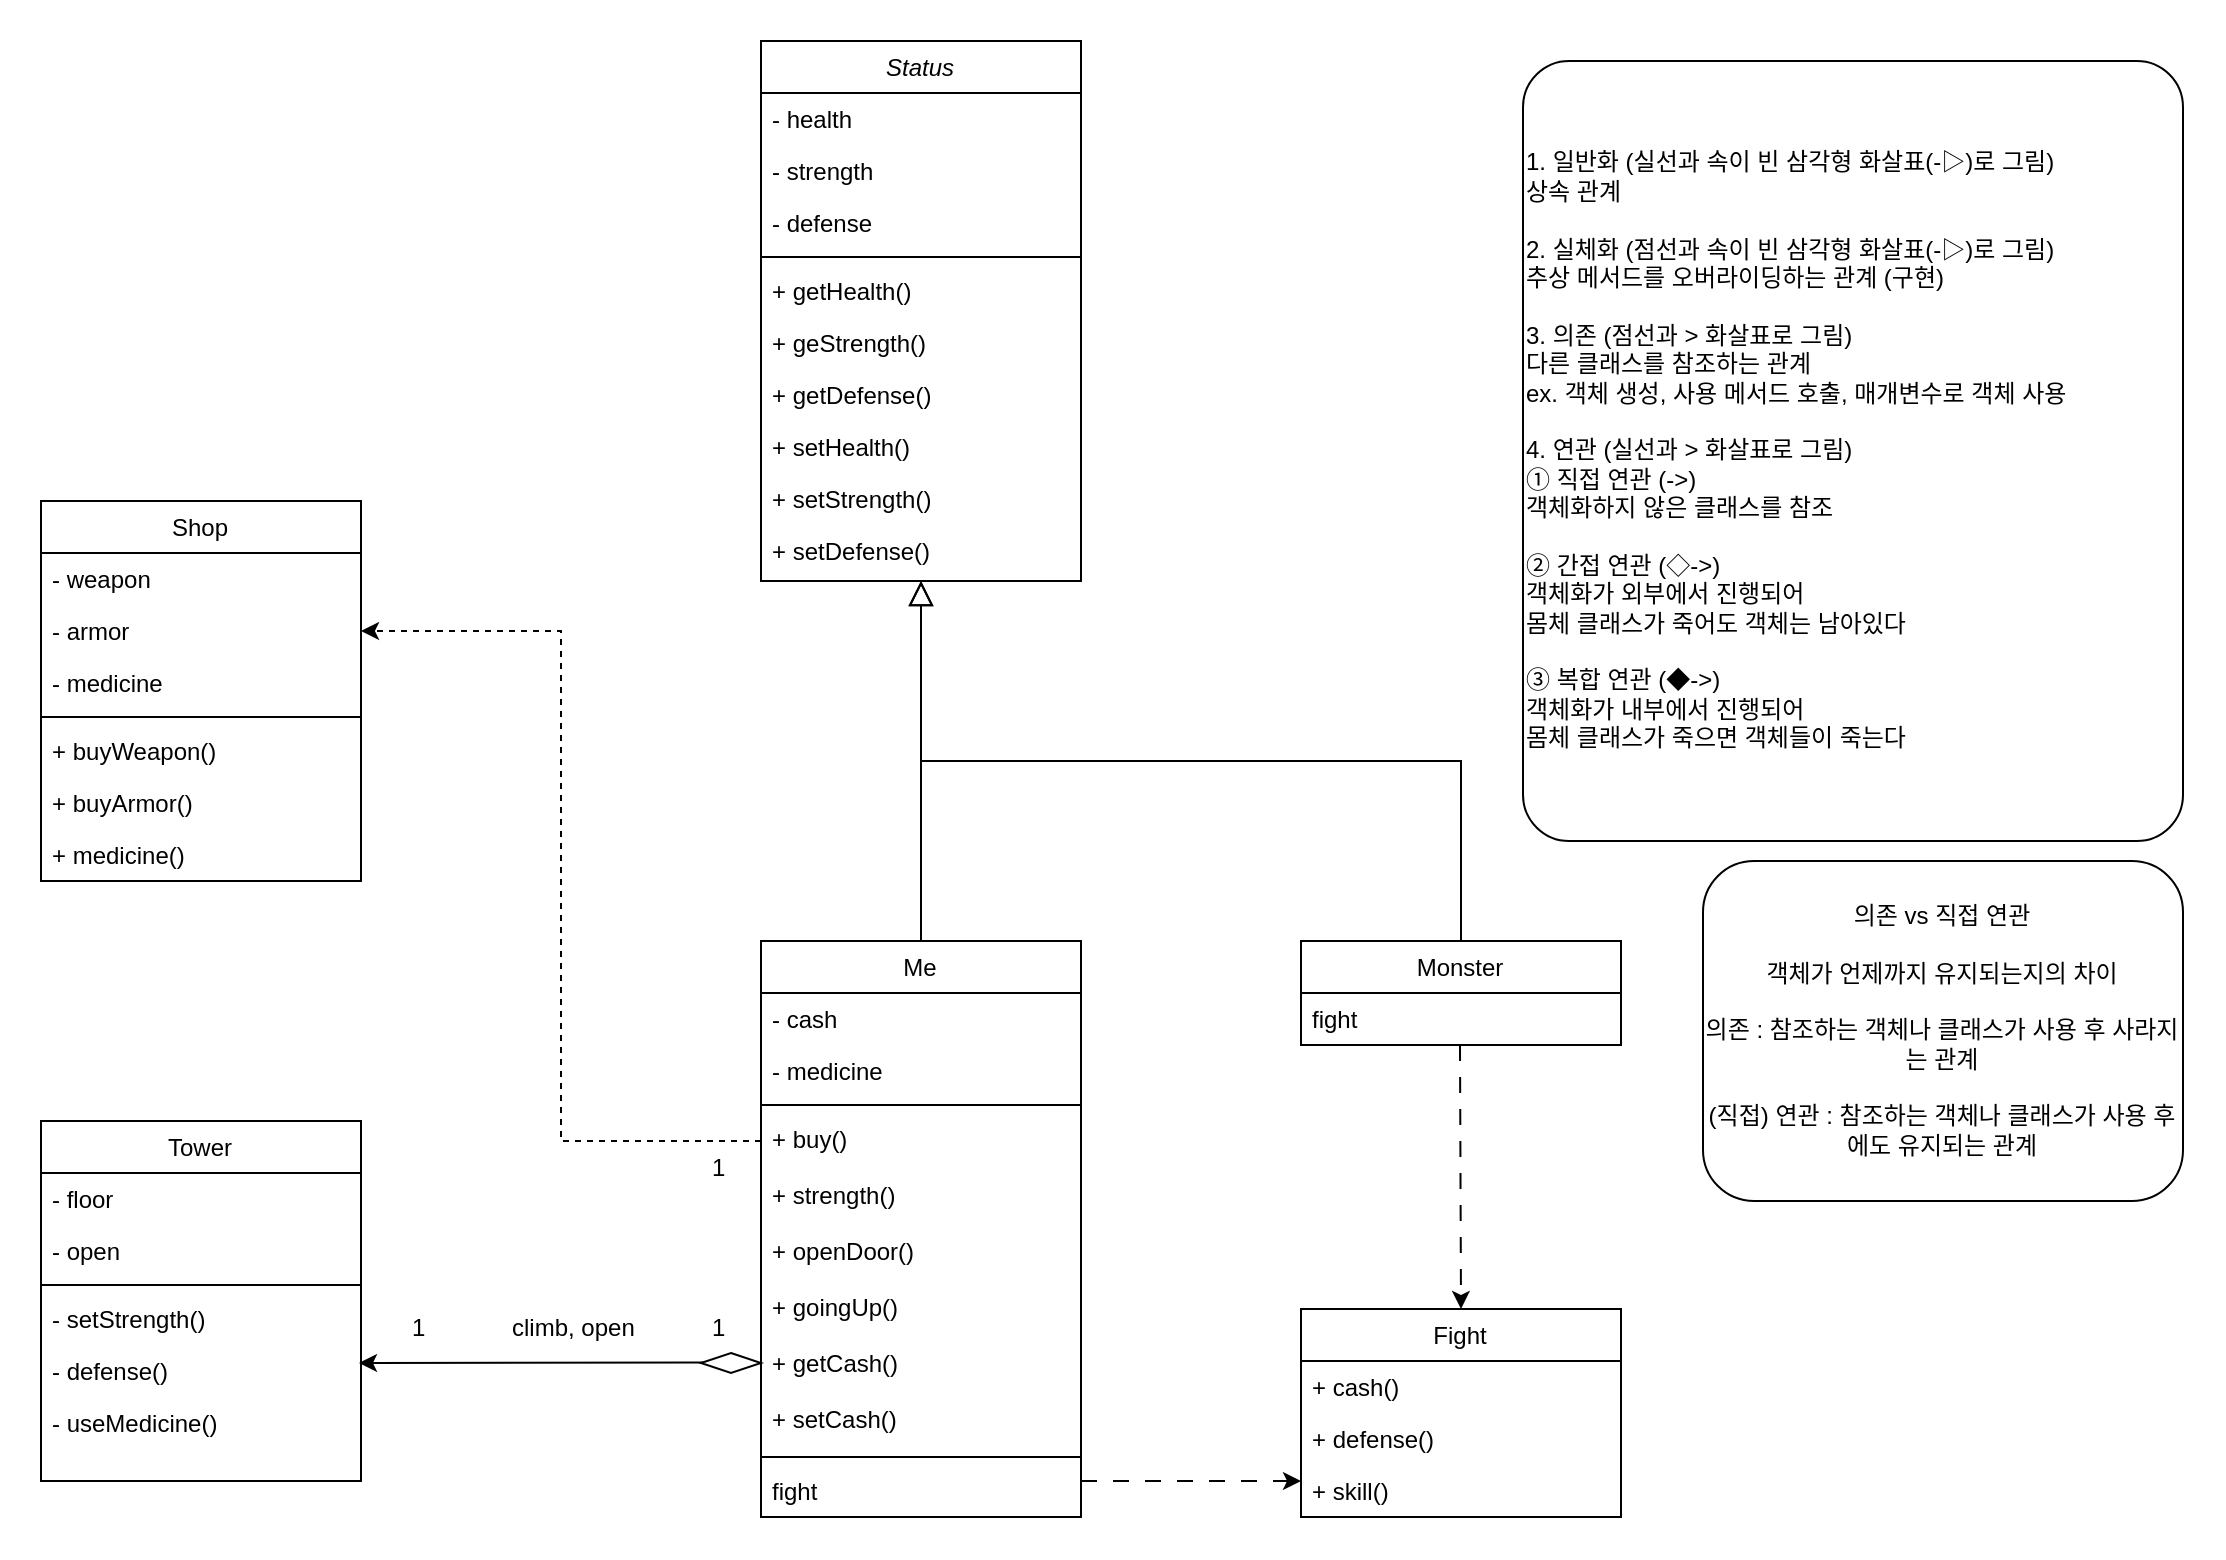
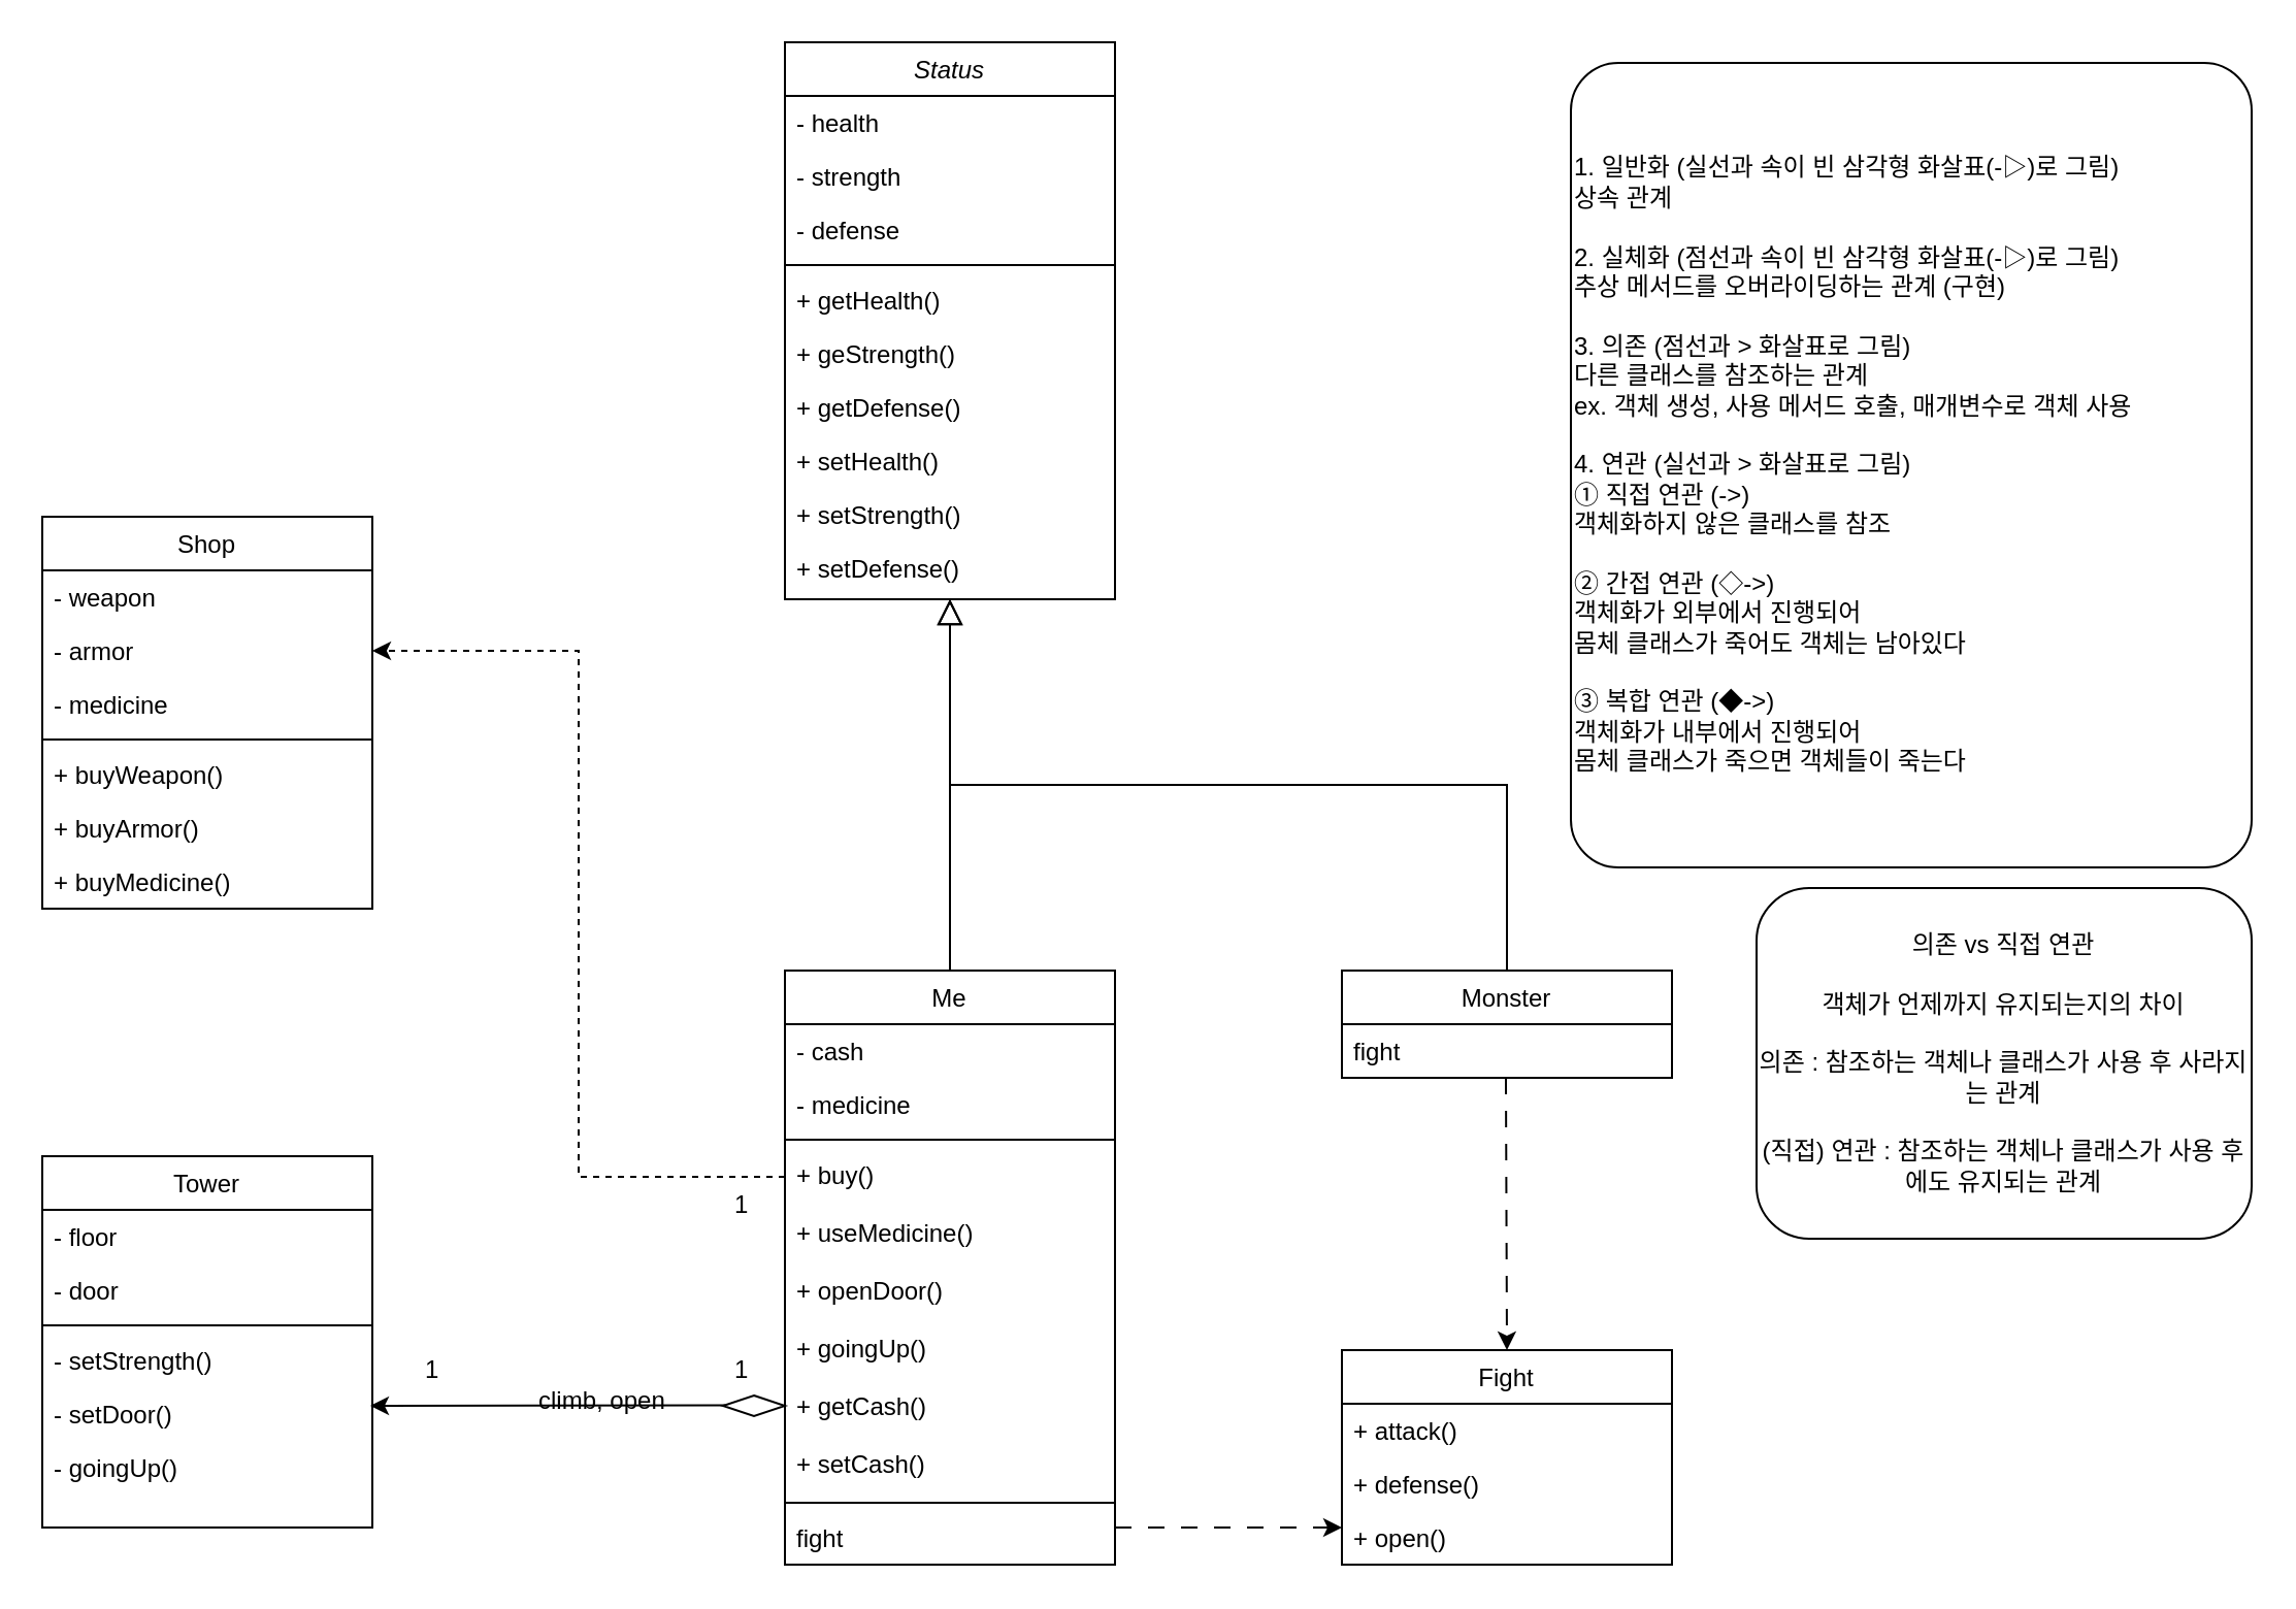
- <mxCell id="36" value="+ medicine()" style="text;align=left;verticalAlign=top;spacingLeft=4;spacingRight=4;overflow=hidden;rotatable=0;points=[[0,0.5],[1,0.5]];portConstraint=eastwest;" vertex="1" parent="29"><mxGeometry y="164" width="160" height="26" as="geometry" /></mxCell>
+ <mxCell id="36" value="+ buyMedicine()" style="text;align=left;verticalAlign=top;spacingLeft=4;spacingRight=4;overflow=hidden;rotatable=0;points=[[0,0.5],[1,0.5]];portConstraint=eastwest;" vertex="1" parent="29"><mxGeometry y="164" width="160" height="26" as="geometry" /></mxCell>
- <mxCell id="18" value="+ strength()" style="text;align=left;verticalAlign=top;spacingLeft=4;spacingRight=4;overflow=hidden;rotatable=0;points=[[0,0.5],[1,0.5]];portConstraint=eastwest;" parent="13" vertex="1"><mxGeometry y="114" width="160" height="28" as="geometry" /></mxCell>
+ <mxCell id="18" value="+ useMedicine()" style="text;align=left;verticalAlign=top;spacingLeft=4;spacingRight=4;overflow=hidden;rotatable=0;points=[[0,0.5],[1,0.5]];portConstraint=eastwest;" parent="13" vertex="1"><mxGeometry y="114" width="160" height="28" as="geometry" /></mxCell>
- <mxCell id="39" value="- open" style="text;align=left;verticalAlign=top;spacingLeft=4;spacingRight=4;overflow=hidden;rotatable=0;points=[[0,0.5],[1,0.5]];portConstraint=eastwest;" parent="37" vertex="1"><mxGeometry y="52" width="160" height="26" as="geometry" /></mxCell>
+ <mxCell id="39" value="- door" style="text;align=left;verticalAlign=top;spacingLeft=4;spacingRight=4;overflow=hidden;rotatable=0;points=[[0,0.5],[1,0.5]];portConstraint=eastwest;" parent="37" vertex="1"><mxGeometry y="52" width="160" height="26" as="geometry" /></mxCell>
- <mxCell id="46" value="climb, open" style="text;align=left;verticalAlign=top;spacingLeft=4;spacingRight=4;overflow=hidden;rotatable=0;points=[[0,0.5],[1,0.5]];portConstraint=eastwest;" parent="1" vertex="1"><mxGeometry x="250" y="650" width="80" height="26" as="geometry" /></mxCell>
+ <mxCell id="46" value="climb, open" style="text;align=left;verticalAlign=top;spacingLeft=4;spacingRight=4;overflow=hidden;rotatable=0;points=[[0,0.5],[1,0.5]];portConstraint=eastwest;" parent="1" vertex="1"><mxGeometry x="255" y="665" width="80" height="26" as="geometry" /></mxCell>
- <mxCell id="42" value="- defense()" style="text;align=left;verticalAlign=top;spacingLeft=4;spacingRight=4;overflow=hidden;rotatable=0;points=[[0,0.5],[1,0.5]];portConstraint=eastwest;" parent="37" vertex="1"><mxGeometry y="112" width="160" height="26" as="geometry" /></mxCell>
+ <mxCell id="42" value="- setDoor()" style="text;align=left;verticalAlign=top;spacingLeft=4;spacingRight=4;overflow=hidden;rotatable=0;points=[[0,0.5],[1,0.5]];portConstraint=eastwest;" parent="37" vertex="1"><mxGeometry y="112" width="160" height="26" as="geometry" /></mxCell>
- <mxCell id="51" value="+ cash()" style="text;align=left;verticalAlign=top;spacingLeft=4;spacingRight=4;overflow=hidden;rotatable=0;points=[[0,0.5],[1,0.5]];portConstraint=eastwest;rounded=0;shadow=0;html=0;" vertex="1" parent="50"><mxGeometry y="26" width="160" height="26" as="geometry" /></mxCell>
+ <mxCell id="51" value="+ attack()" style="text;align=left;verticalAlign=top;spacingLeft=4;spacingRight=4;overflow=hidden;rotatable=0;points=[[0,0.5],[1,0.5]];portConstraint=eastwest;rounded=0;shadow=0;html=0;" vertex="1" parent="50"><mxGeometry y="26" width="160" height="26" as="geometry" /></mxCell>
- <mxCell id="43" value="- useMedicine()" style="text;align=left;verticalAlign=top;spacingLeft=4;spacingRight=4;overflow=hidden;rotatable=0;points=[[0,0.5],[1,0.5]];portConstraint=eastwest;" parent="37" vertex="1"><mxGeometry y="138" width="160" height="26" as="geometry" /></mxCell>
+ <mxCell id="43" value="- goingUp()" style="text;align=left;verticalAlign=top;spacingLeft=4;spacingRight=4;overflow=hidden;rotatable=0;points=[[0,0.5],[1,0.5]];portConstraint=eastwest;" parent="37" vertex="1"><mxGeometry y="138" width="160" height="26" as="geometry" /></mxCell>
- <mxCell id="53" value="+ skill()" style="text;align=left;verticalAlign=top;spacingLeft=4;spacingRight=4;overflow=hidden;rotatable=0;points=[[0,0.5],[1,0.5]];portConstraint=eastwest;rounded=0;shadow=0;html=0;" vertex="1" parent="50"><mxGeometry y="78" width="160" height="26" as="geometry" /></mxCell>
+ <mxCell id="53" value="+ open()" style="text;align=left;verticalAlign=top;spacingLeft=4;spacingRight=4;overflow=hidden;rotatable=0;points=[[0,0.5],[1,0.5]];portConstraint=eastwest;rounded=0;shadow=0;html=0;" vertex="1" parent="50"><mxGeometry y="78" width="160" height="26" as="geometry" /></mxCell>
